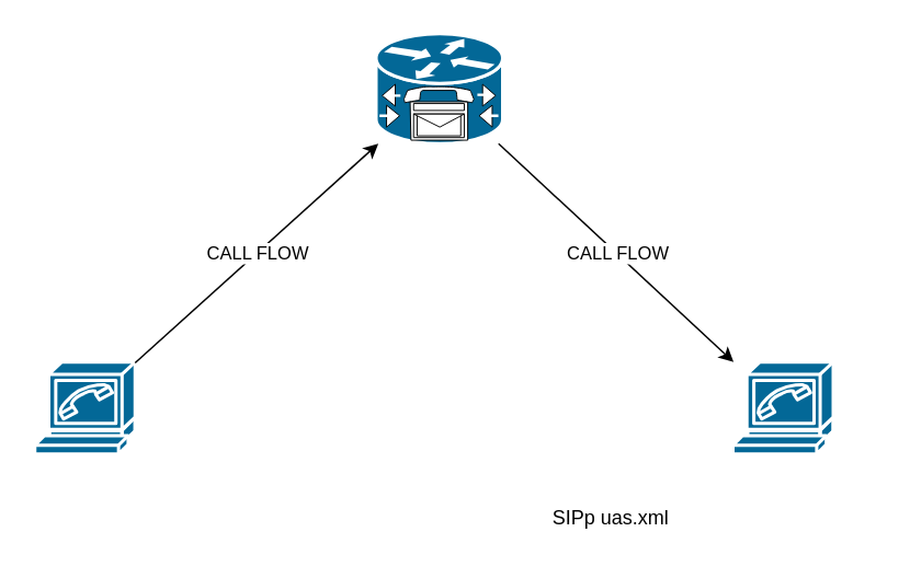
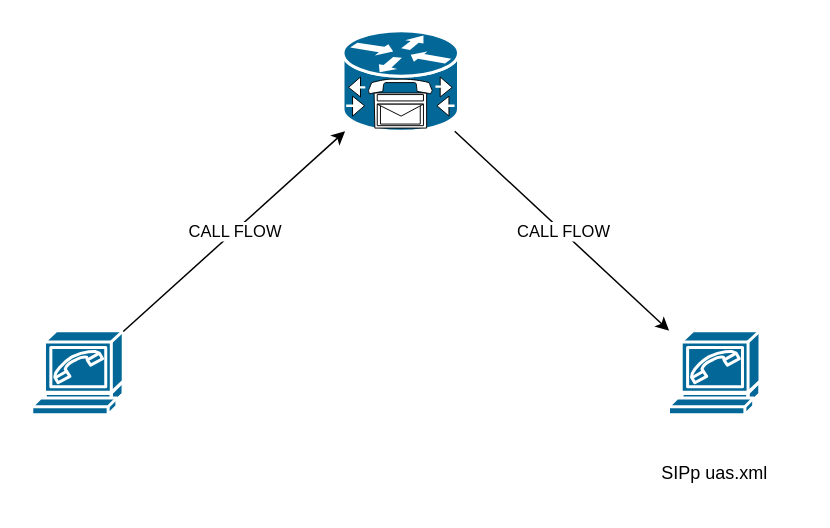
- <mxCell id="2" value="SIPp uas.xml" style="text;strokeColor=none;align=center;fillColor=none;html=1;verticalAlign=middle;whiteSpace=wrap;rounded=0;" vertex="1" parent="1"><mxGeometry x="315.5" y="300" width="110" height="30" as="geometry" /></mxCell>
+ <mxCell id="2" value="SIPp uas.xml" style="text;strokeColor=none;align=center;fillColor=none;html=1;verticalAlign=middle;whiteSpace=wrap;rounded=0;" vertex="1" parent="1"><mxGeometry x="420.5" y="300" width="110" height="30" as="geometry" /></mxCell>
